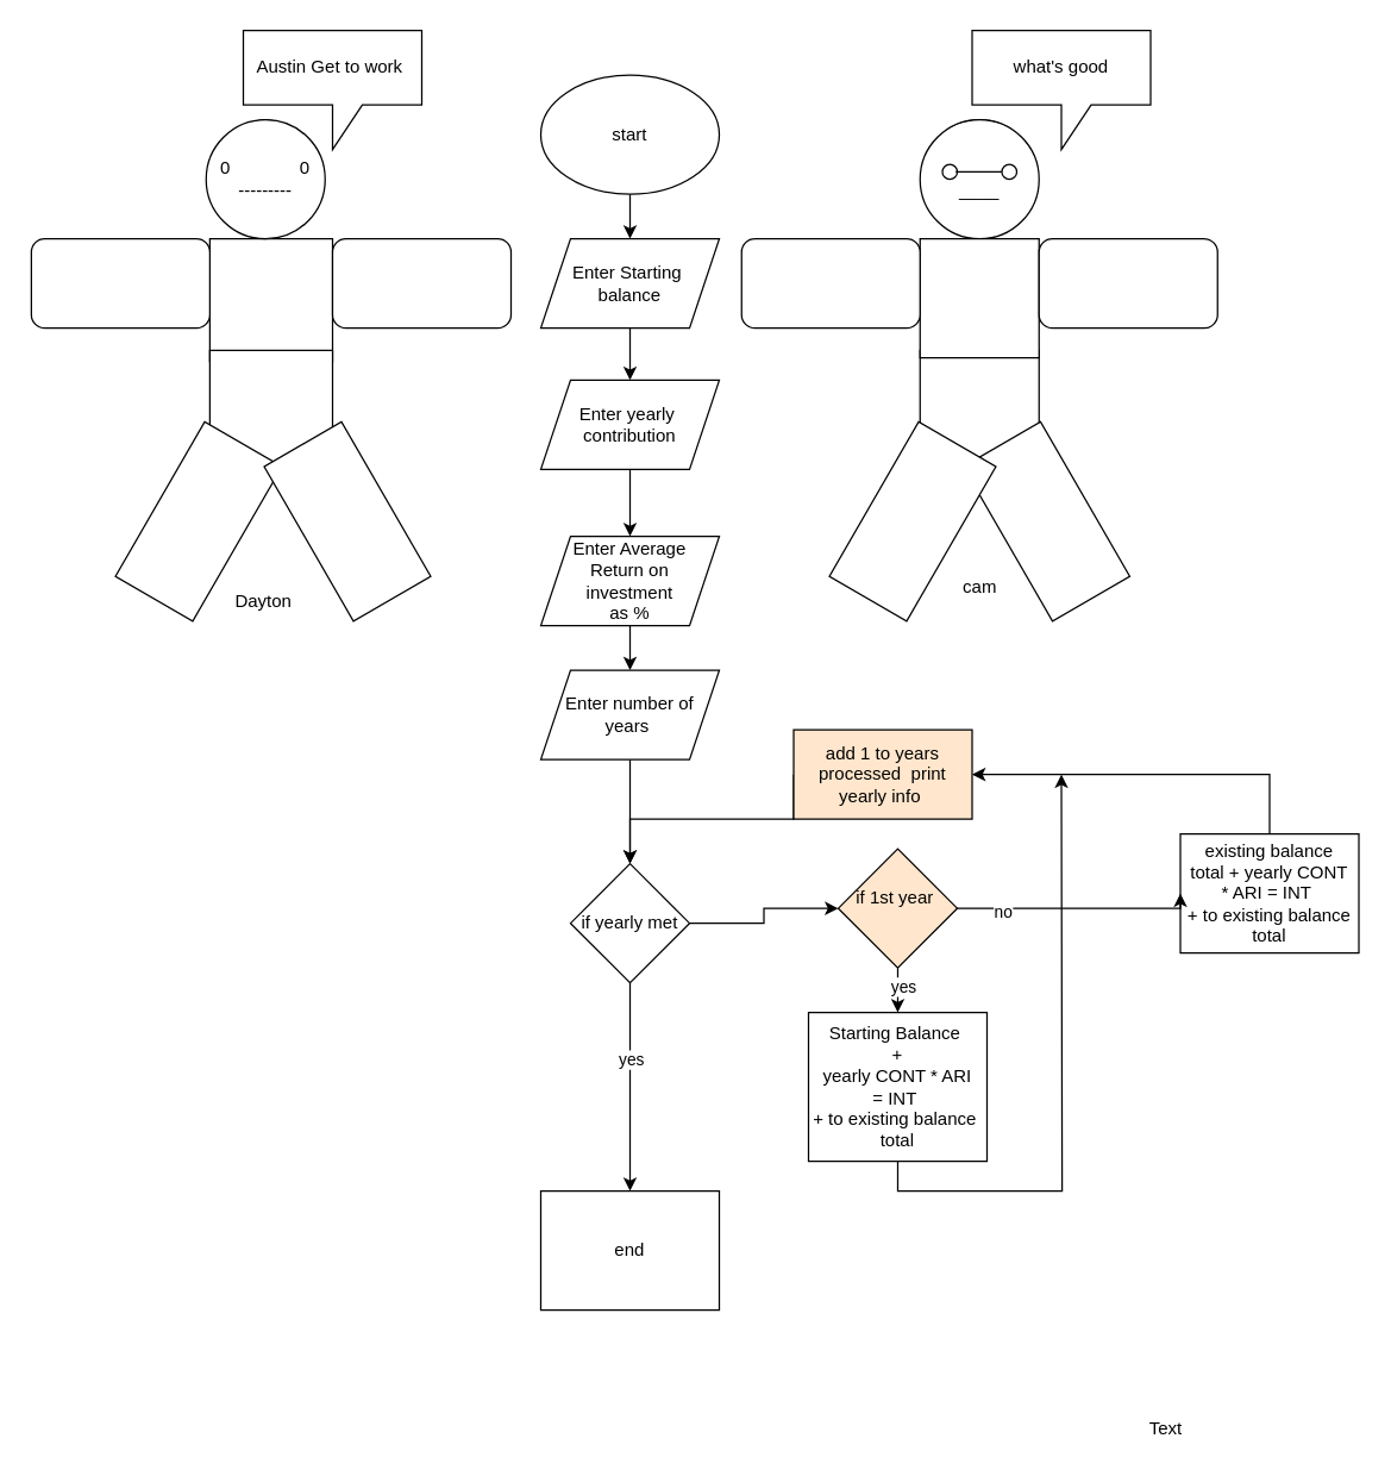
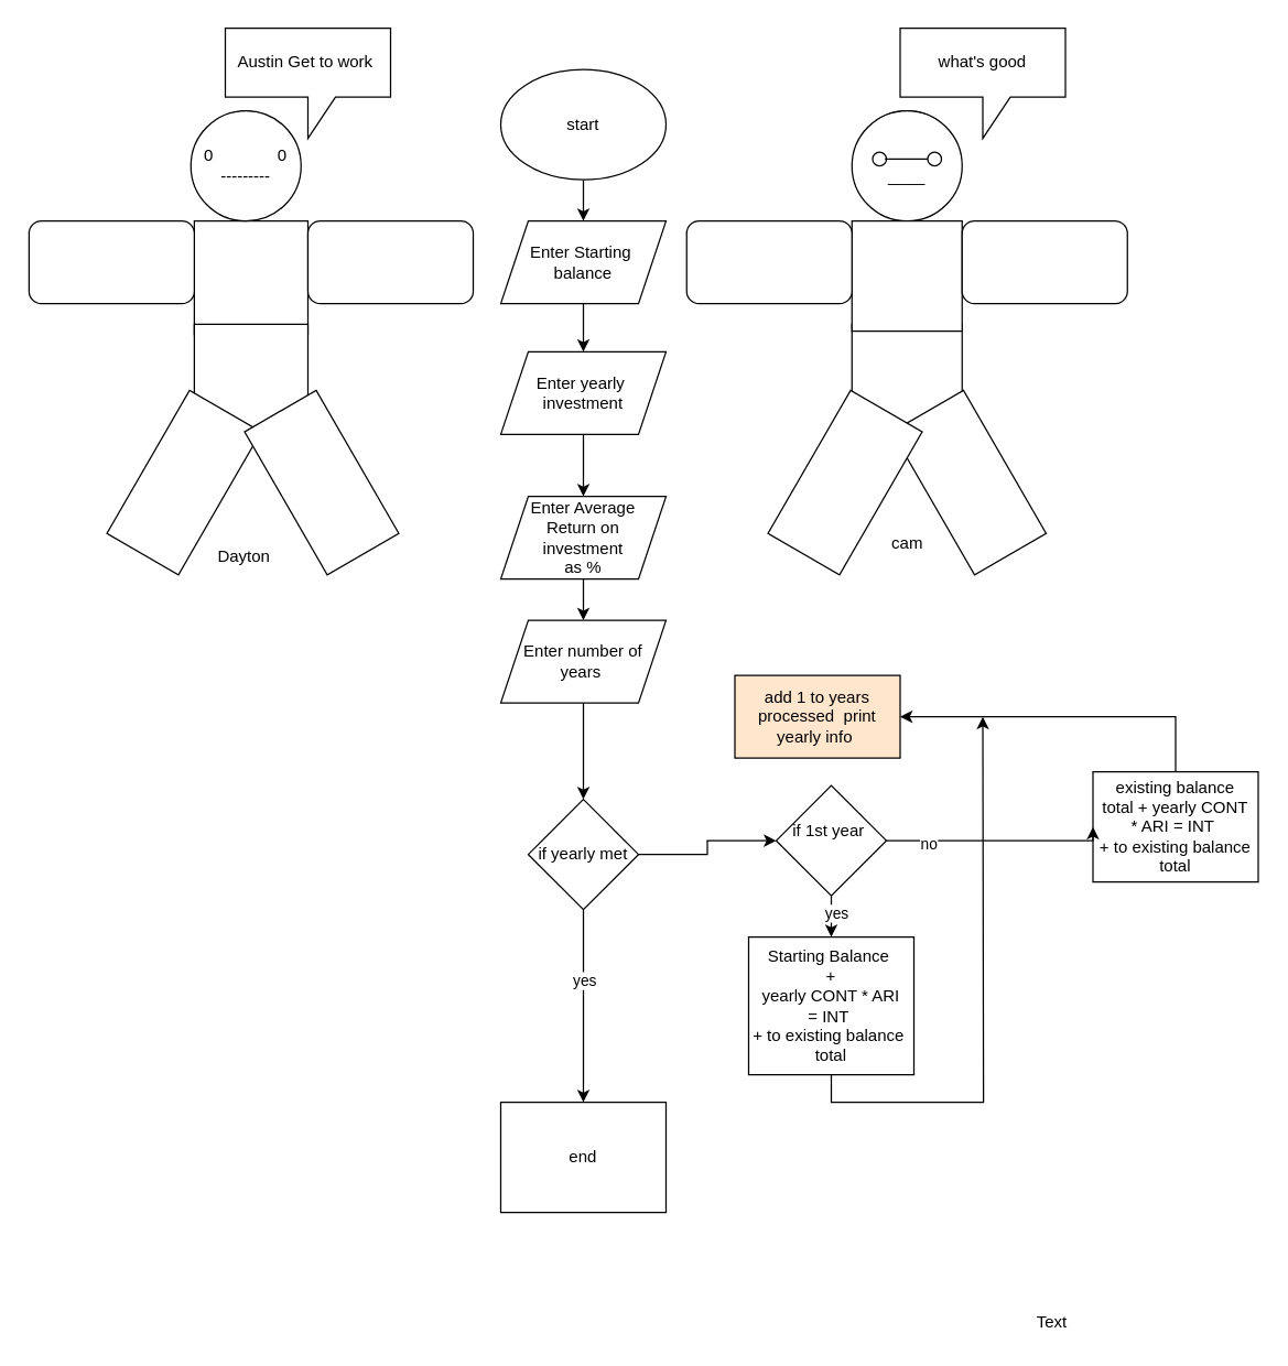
- <mxCell id="28" value="Enter yearly&amp;nbsp;&lt;br&gt;contribution" style="shape=parallelogram;perimeter=parallelogramPerimeter;whiteSpace=wrap;html=1;fixedSize=1;" parent="1" vertex="1"><mxGeometry x="363" y="255" width="120" height="60" as="geometry" /></mxCell>
+ <mxCell id="28" value="Enter yearly&amp;nbsp;&lt;br&gt;investment" style="shape=parallelogram;perimeter=parallelogramPerimeter;whiteSpace=wrap;html=1;fixedSize=1;" parent="1" vertex="1"><mxGeometry x="363" y="255" width="120" height="60" as="geometry" /></mxCell>
- <mxCell id="46" style="edgeStyle=orthogonalEdgeStyle;rounded=0;orthogonalLoop=1;jettySize=auto;html=1;exitX=0;exitY=0.5;exitDx=0;exitDy=0;entryX=0.5;entryY=0;entryDx=0;entryDy=0;" parent="1" source="47" target="39" edge="1"><mxGeometry relative="1" as="geometry"><Array as="points"><mxPoint x="533" y="550" /><mxPoint x="423" y="550" /></Array></mxGeometry></mxCell>
- <mxCell id="44" value="if 1st year&amp;nbsp;&lt;br&gt;&amp;nbsp;" style="rhombus;whiteSpace=wrap;html=1;fillColor=#ffe6cc;" parent="1" vertex="1"><mxGeometry x="563" y="570" width="80" height="80" as="geometry" /></mxCell>
+ <mxCell id="44" value="if 1st year&amp;nbsp;&lt;br&gt;&amp;nbsp;" style="rhombus;whiteSpace=wrap;html=1;" parent="1" vertex="1"><mxGeometry x="563" y="570" width="80" height="80" as="geometry" /></mxCell>
- <mxCell id="48" value="Text" style="text;html=1;align=center;verticalAlign=middle;resizable=0;points=[];autosize=1;" parent="1" vertex="1"><mxGeometry x="763" y="950" width="40" height="20" as="geometry" /></mxCell>
+ <mxCell id="48" value="Text" style="text;html=1;align=center;verticalAlign=middle;resizable=0;points=[];autosize=1;" parent="1" vertex="1"><mxGeometry x="743" y="950" width="40" height="20" as="geometry" /></mxCell>
